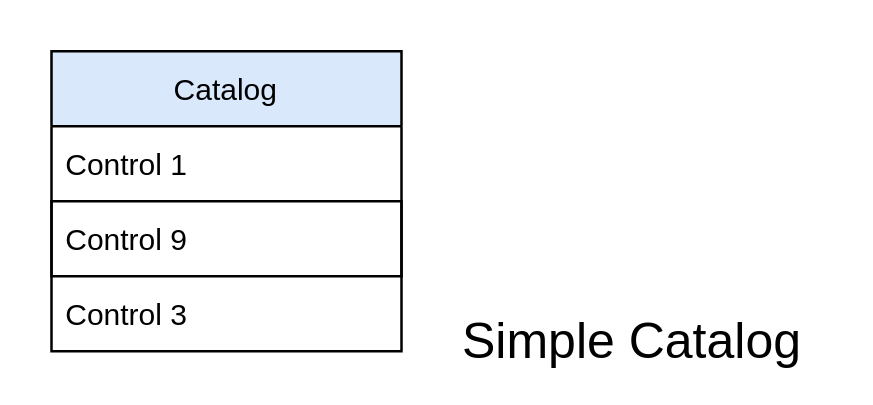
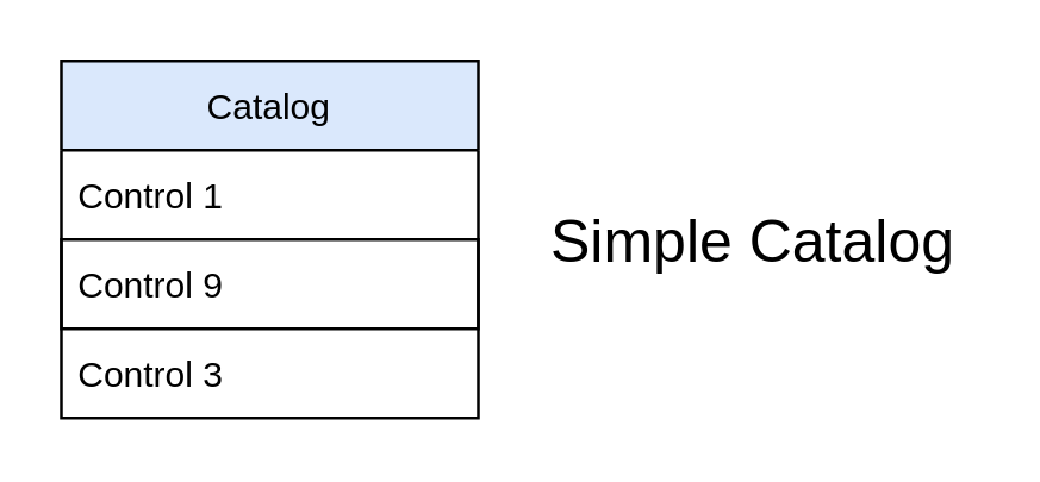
- <mxCell id="6" value="Simple Catalog" style="text;html=1;align=center;verticalAlign=middle;resizable=0;points=[];autosize=1;strokeColor=none;fillColor=none;fontSize=20;" vertex="1" parent="1"><mxGeometry x="177" y="120" width="150" height="30" as="geometry" /></mxCell>
+ <mxCell id="6" value="Simple Catalog" style="text;html=1;align=center;verticalAlign=middle;resizable=0;points=[];autosize=1;strokeColor=none;fillColor=none;fontSize=20;" vertex="1" parent="1"><mxGeometry x="177" y="65" width="150" height="30" as="geometry" /></mxCell>
